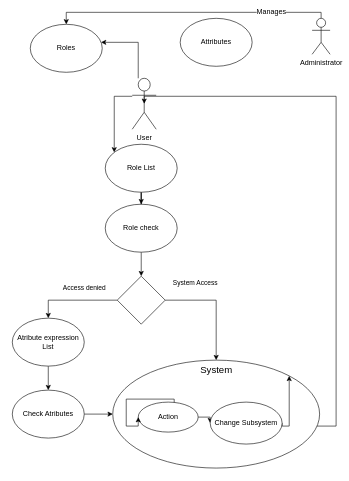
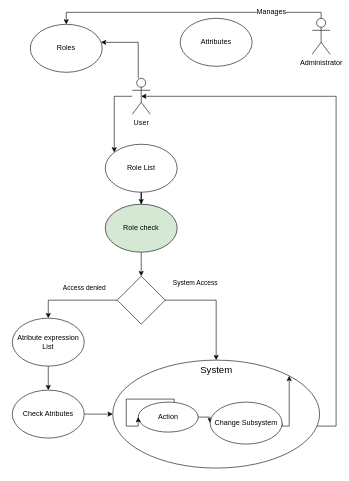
- <mxCell id="4" value="User" style="shape=umlActor;verticalLabelPosition=bottom;verticalAlign=top;html=1;outlineConnect=0;" vertex="1" parent="1"><mxGeometry x="220" y="130" width="40" height="85" as="geometry" /></mxCell>
+ <mxCell id="4" value="User" style="shape=umlActor;verticalLabelPosition=bottom;verticalAlign=top;html=1;outlineConnect=0;" vertex="1" parent="1"><mxGeometry x="220" y="130" width="30" height="60" as="geometry" /></mxCell>
- <mxCell id="8" value="Role check" style="ellipse;whiteSpace=wrap;html=1;" vertex="1" parent="1"><mxGeometry x="175" y="340" width="120" height="80" as="geometry" /></mxCell>
+ <mxCell id="8" value="Role check" style="ellipse;whiteSpace=wrap;html=1;fillColor=#d5e8d4;" vertex="1" parent="1"><mxGeometry x="175" y="340" width="120" height="80" as="geometry" /></mxCell>
